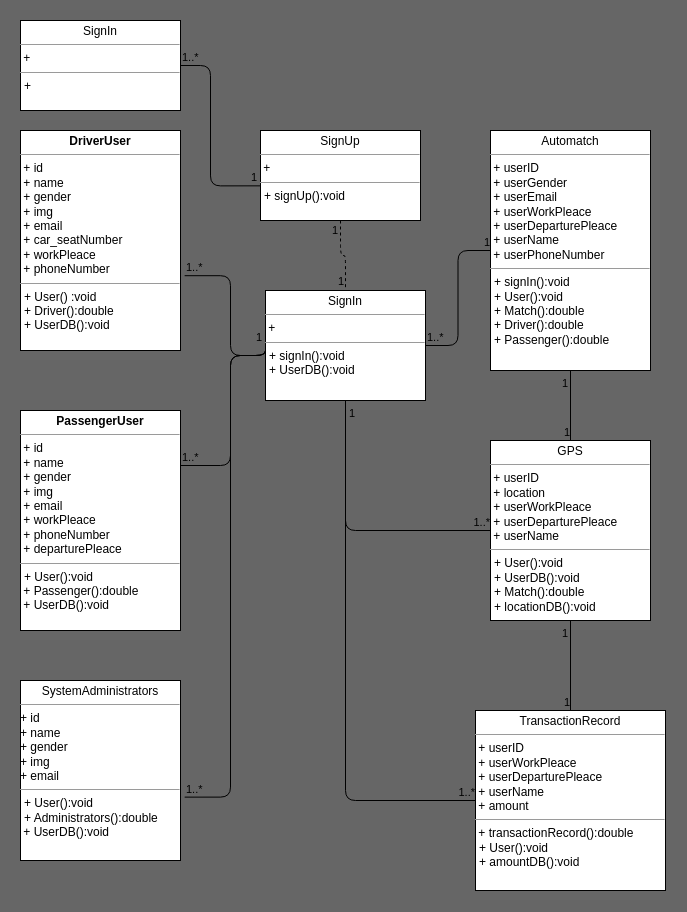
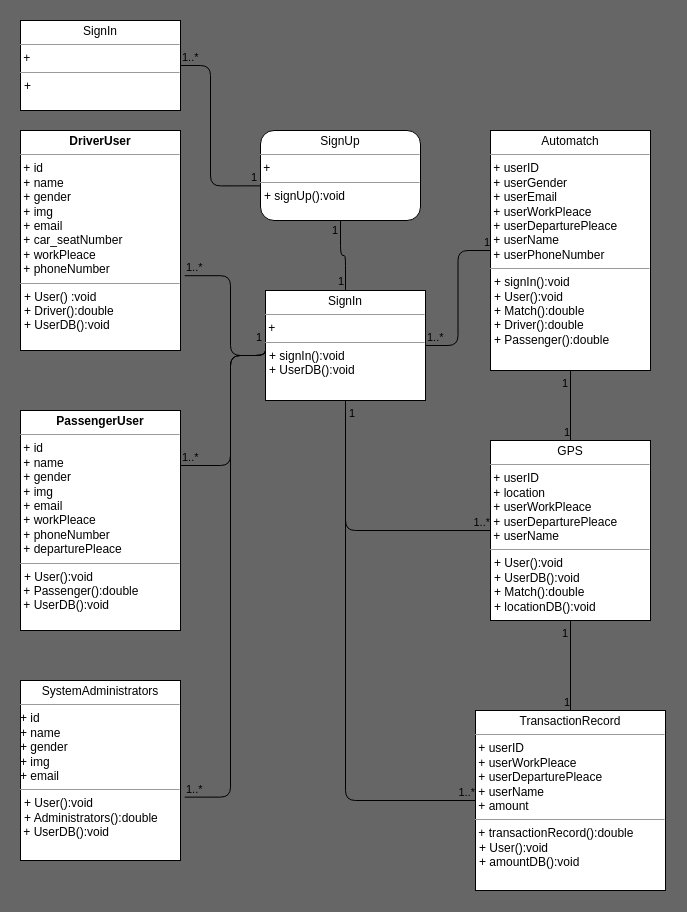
- <mxCell id="5" value="&lt;p style=&quot;margin: 0px ; margin-top: 4px ; text-align: center&quot;&gt;SignUp&lt;/p&gt;&lt;hr size=&quot;1&quot;&gt;&amp;nbsp;+&lt;br&gt;&lt;hr size=&quot;1&quot;&gt;&lt;p style=&quot;margin: 0px ; margin-left: 4px&quot;&gt;+ signUp():void&lt;/p&gt;" style="verticalAlign=top;align=left;overflow=fill;fontSize=12;fontFamily=Helvetica;html=1;" parent="1" vertex="1"><mxGeometry x="260" y="130" width="160" height="90" as="geometry" /></mxCell>
+ <mxCell id="5" value="&lt;p style=&quot;margin: 0px ; margin-top: 4px ; text-align: center&quot;&gt;SignUp&lt;/p&gt;&lt;hr size=&quot;1&quot;&gt;&amp;nbsp;+&lt;br&gt;&lt;hr size=&quot;1&quot;&gt;&lt;p style=&quot;margin: 0px ; margin-left: 4px&quot;&gt;+ signUp():void&lt;/p&gt;" style="verticalAlign=top;align=left;overflow=fill;fontSize=12;fontFamily=Helvetica;html=1;rounded=1;" parent="1" vertex="1"><mxGeometry x="260" y="130" width="160" height="90" as="geometry" /></mxCell>
- <mxCell id="22" value="" style="endArrow=none;html=1;edgeStyle=orthogonalEdgeStyle;exitX=0.5;exitY=1;exitDx=0;exitDy=0;entryX=0.5;entryY=0;entryDx=0;entryDy=0;dashed=1;" parent="1" source="5" target="6" edge="1"><mxGeometry relative="1" as="geometry"><mxPoint x="300" y="450" as="sourcePoint" /><mxPoint x="430" y="450" as="targetPoint" /></mxGeometry></mxCell>
+ <mxCell id="22" value="" style="endArrow=none;html=1;edgeStyle=orthogonalEdgeStyle;exitX=0.5;exitY=1;exitDx=0;exitDy=0;entryX=0.5;entryY=0;entryDx=0;entryDy=0;" parent="1" source="5" target="6" edge="1"><mxGeometry relative="1" as="geometry"><mxPoint x="300" y="450" as="sourcePoint" /><mxPoint x="430" y="450" as="targetPoint" /></mxGeometry></mxCell>
